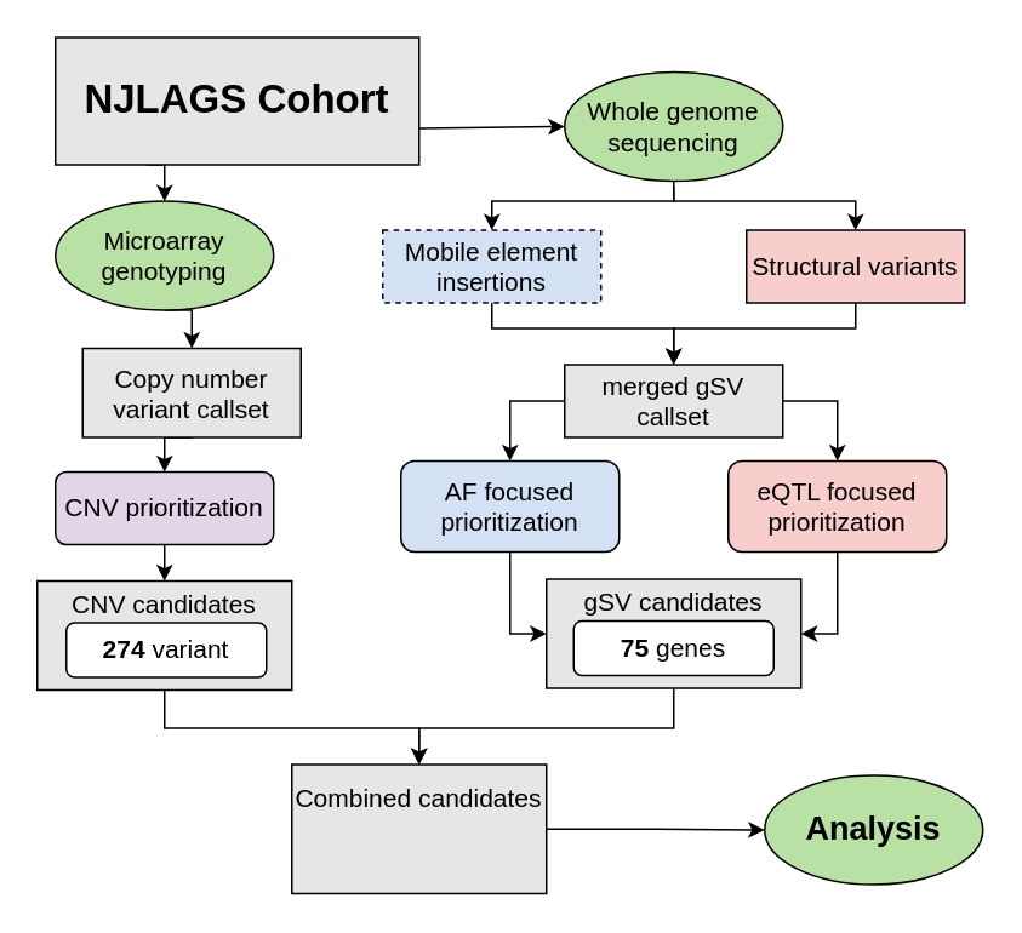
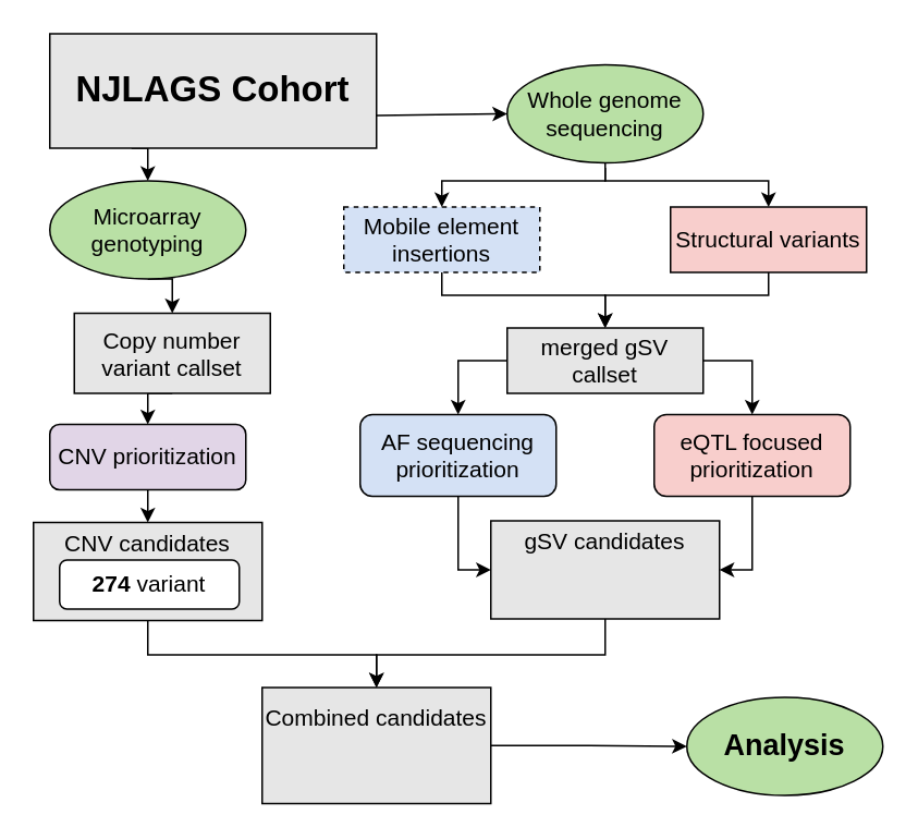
- <mxCell id="22" value="AF focused prioritization" style="rounded=1;whiteSpace=wrap;html=1;fillColor=#D4E1F5;fontSize=14;" parent="1" vertex="1"><mxGeometry x="220" y="253" width="120" height="50" as="geometry" /></mxCell>
+ <mxCell id="22" value="AF sequencing prioritization" style="rounded=1;whiteSpace=wrap;html=1;fillColor=#D4E1F5;fontSize=14;" parent="1" vertex="1"><mxGeometry x="220" y="253" width="120" height="50" as="geometry" /></mxCell>
- <mxCell id="33" value="&lt;b style=&quot;font-size: 14px;&quot;&gt;75&lt;/b&gt; genes" style="rounded=1;whiteSpace=wrap;html=1;fontSize=14;" parent="1" vertex="1"><mxGeometry x="315" y="341" width="110" height="30" as="geometry" /></mxCell>
